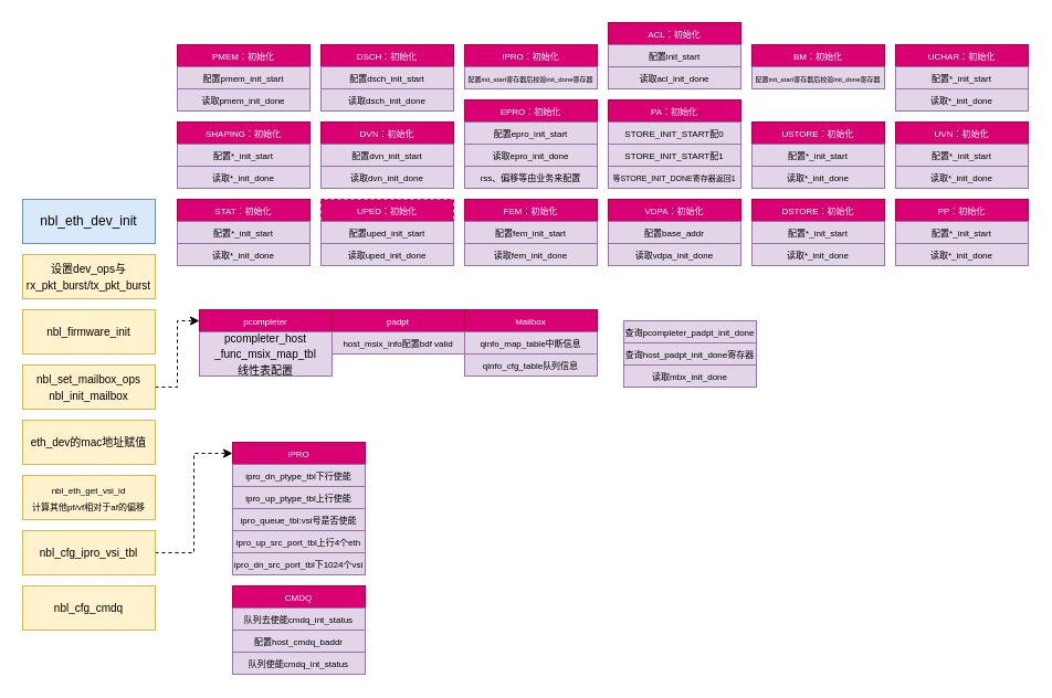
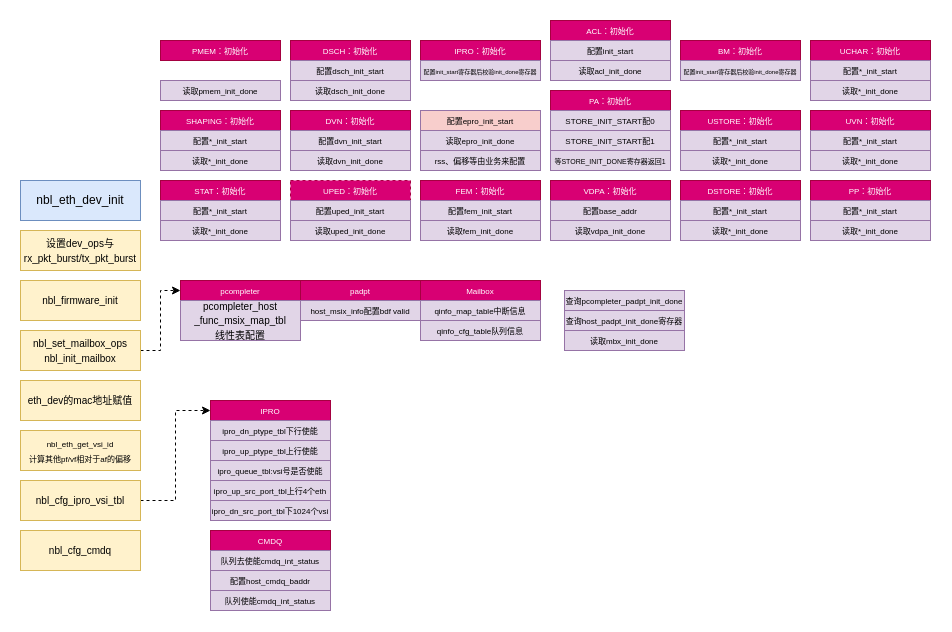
- <mxCell id="63" value="&lt;font&gt;&lt;span style=&quot;font-size: 8px&quot;&gt;配置pmem_init_start&lt;/span&gt;&lt;br&gt;&lt;/font&gt;" style="rounded=0;whiteSpace=wrap;html=1;fillColor=#e1d5e7;strokeColor=#9673a6;" parent="1" vertex="1"><mxGeometry x="160" y="60" width="120" height="20" as="geometry" /></mxCell>
- <mxCell id="17" value="&lt;font&gt;&lt;font style=&quot;font-size: 8px&quot;&gt;EPRO：初始化&lt;/font&gt;&lt;br&gt;&lt;/font&gt;" style="rounded=0;whiteSpace=wrap;html=1;fillColor=#d80073;strokeColor=#A50040;fontColor=#ffffff;" parent="1" vertex="1"><mxGeometry x="420" y="90" width="120" height="20" as="geometry" /></mxCell>
- <mxCell id="18" value="&lt;font&gt;&lt;font style=&quot;font-size: 8px&quot;&gt;配置epro_init_start&lt;/font&gt;&lt;br&gt;&lt;/font&gt;" style="rounded=0;whiteSpace=wrap;html=1;fillColor=#e1d5e7;strokeColor=#9673a6;" parent="1" vertex="1"><mxGeometry x="420" y="110" width="120" height="20" as="geometry" /></mxCell>
+ <mxCell id="18" value="&lt;font&gt;&lt;font style=&quot;font-size: 8px&quot;&gt;配置epro_init_start&lt;/font&gt;&lt;br&gt;&lt;/font&gt;" style="rounded=0;whiteSpace=wrap;html=1;fillColor=#f8cecc;strokeColor=#9673a6;" parent="1" vertex="1"><mxGeometry x="420" y="110" width="120" height="20" as="geometry" /></mxCell>
